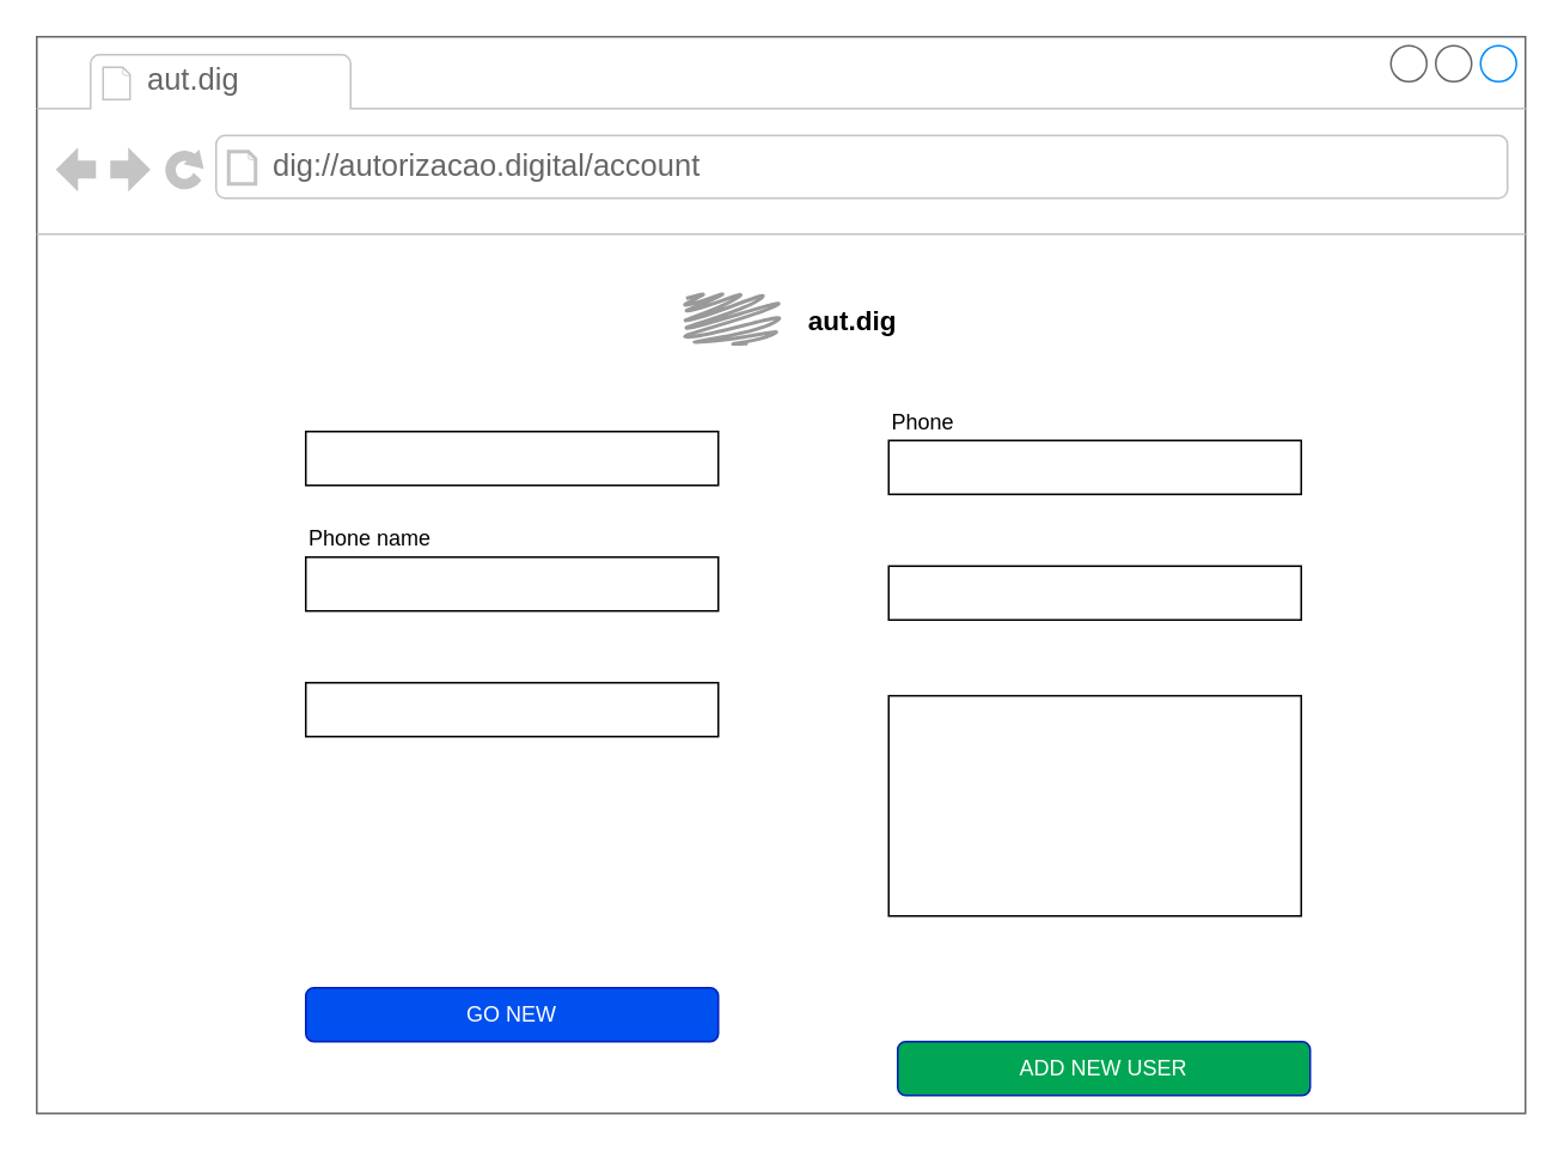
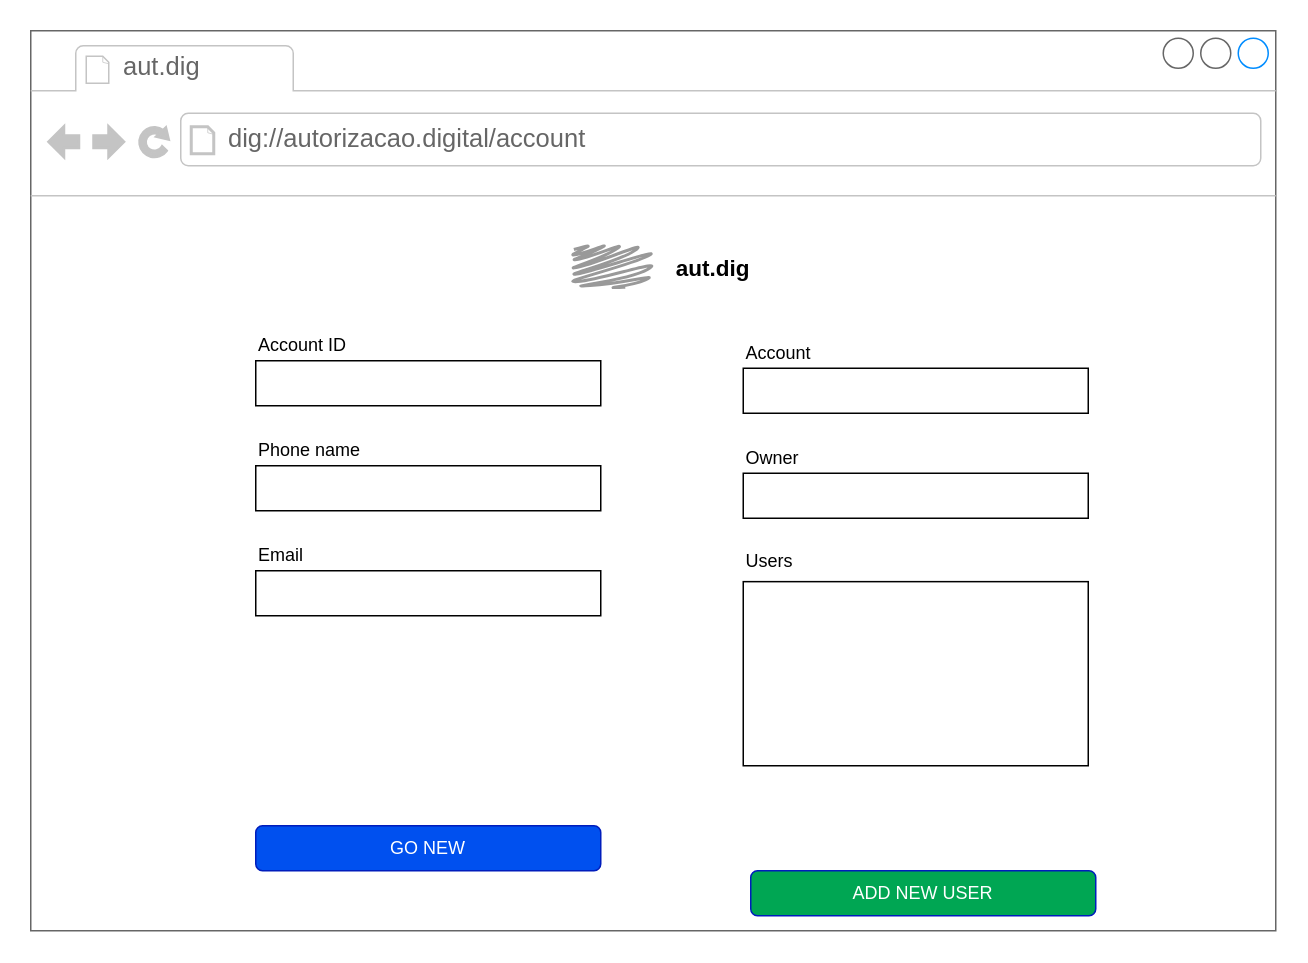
+ <mxCell id="16" value="Account ID" style="text;html=1;strokeColor=none;fillColor=none;align=left;verticalAlign=middle;whiteSpace=wrap;rounded=0;" vertex="1" parent="14"><mxGeometry width="230" height="20" as="geometry" /></mxCell>
- <mxCell id="24" value="Phone" style="text;html=1;strokeColor=none;fillColor=none;align=left;verticalAlign=middle;whiteSpace=wrap;rounded=0;" vertex="1" parent="22"><mxGeometry width="230" height="20" as="geometry" /></mxCell>
+ <mxCell id="24" value="Account" style="text;html=1;strokeColor=none;fillColor=none;align=left;verticalAlign=middle;whiteSpace=wrap;rounded=0;" vertex="1" parent="22"><mxGeometry width="230" height="20" as="geometry" /></mxCell>
+ <mxCell id="28" value="Owner" style="text;html=1;strokeColor=none;fillColor=none;align=left;verticalAlign=middle;whiteSpace=wrap;rounded=0;" vertex="1" parent="26"><mxGeometry width="230" height="20" as="geometry" /></mxCell>
+ <mxCell id="8" value="Email" style="text;html=1;strokeColor=none;fillColor=none;align=left;verticalAlign=middle;whiteSpace=wrap;rounded=0;" vertex="1" parent="6"><mxGeometry width="230" height="20" as="geometry" /></mxCell>
+ <mxCell id="32" value="Users" style="text;html=1;strokeColor=none;fillColor=none;align=left;verticalAlign=middle;whiteSpace=wrap;rounded=0;" vertex="1" parent="30"><mxGeometry width="230" height="27.273" as="geometry" /></mxCell>
